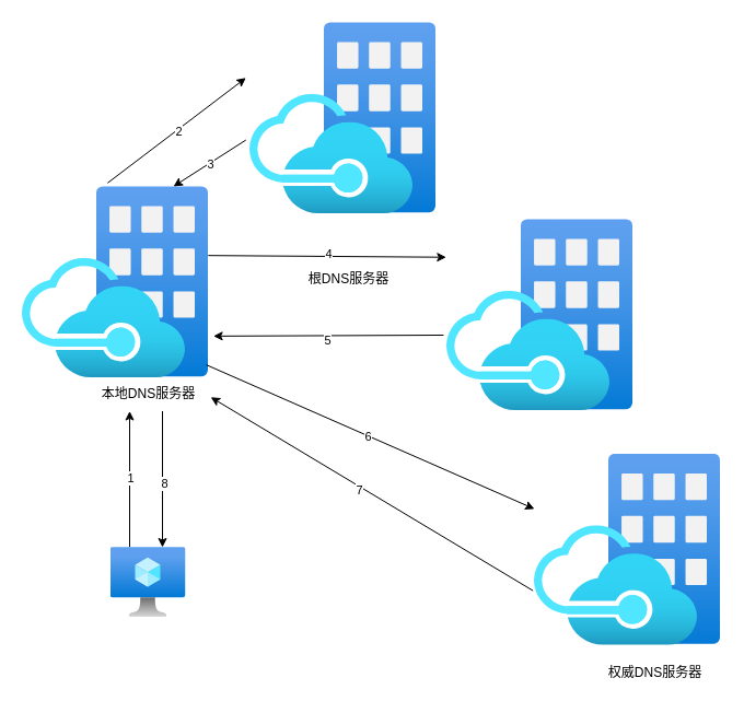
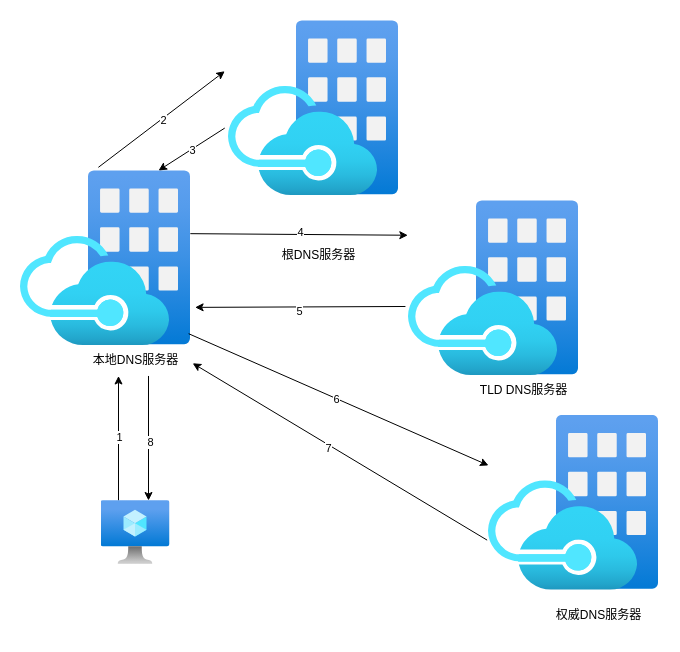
+ <mxCell id="13" value="TLD DNS服务器" style="text;html=1;align=center;verticalAlign=middle;resizable=0;points=[];autosize=1;strokeColor=none;fillColor=none;" vertex="1" parent="1"><mxGeometry x="468" y="375.48" width="110" height="30" as="geometry" /></mxCell>
